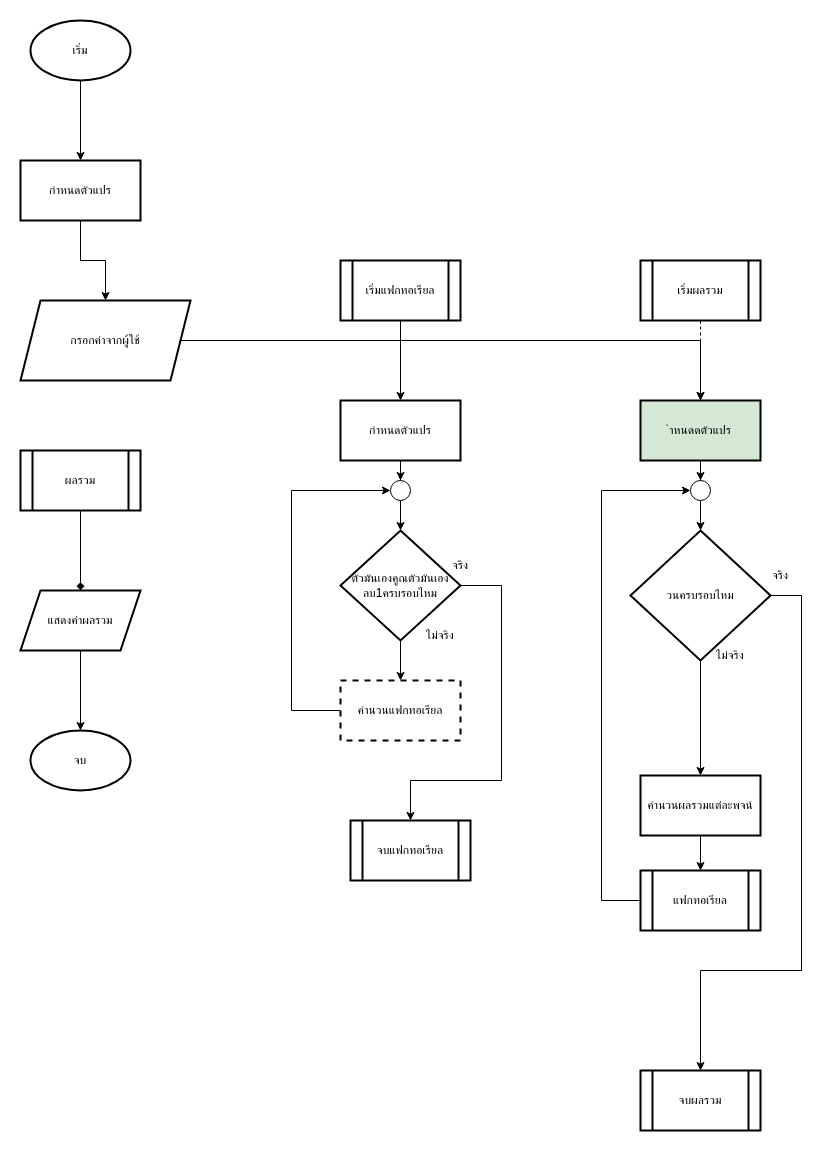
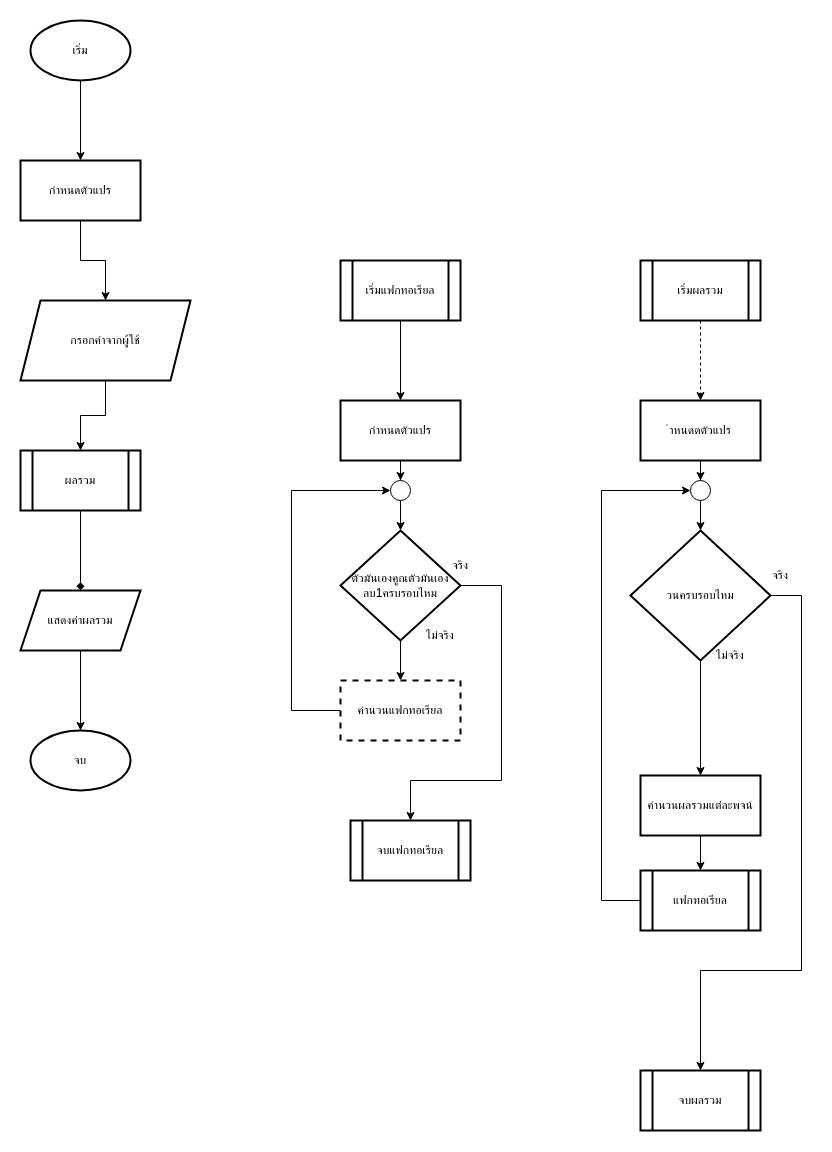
- <mxCell id="6" value="" style="edgeStyle=orthogonalEdgeStyle;rounded=0;orthogonalLoop=1;jettySize=auto;html=1;" edge="1" parent="1" source="7" target="27"><mxGeometry relative="1" as="geometry" /></mxCell>
+ <mxCell id="6" value="" style="edgeStyle=orthogonalEdgeStyle;rounded=0;orthogonalLoop=1;jettySize=auto;html=1;" edge="1" parent="1" source="7" target="23"><mxGeometry relative="1" as="geometry" /></mxCell>
- <mxCell id="27" value="ำหนดดตัวแปร" style="whiteSpace=wrap;html=1;strokeWidth=2;fillColor=#d5e8d4;" vertex="1" parent="1"><mxGeometry x="640" y="400" width="120" height="60" as="geometry" /></mxCell>
+ <mxCell id="27" value="ำหนดดตัวแปร" style="whiteSpace=wrap;html=1;strokeWidth=2;" vertex="1" parent="1"><mxGeometry x="640" y="400" width="120" height="60" as="geometry" /></mxCell>
